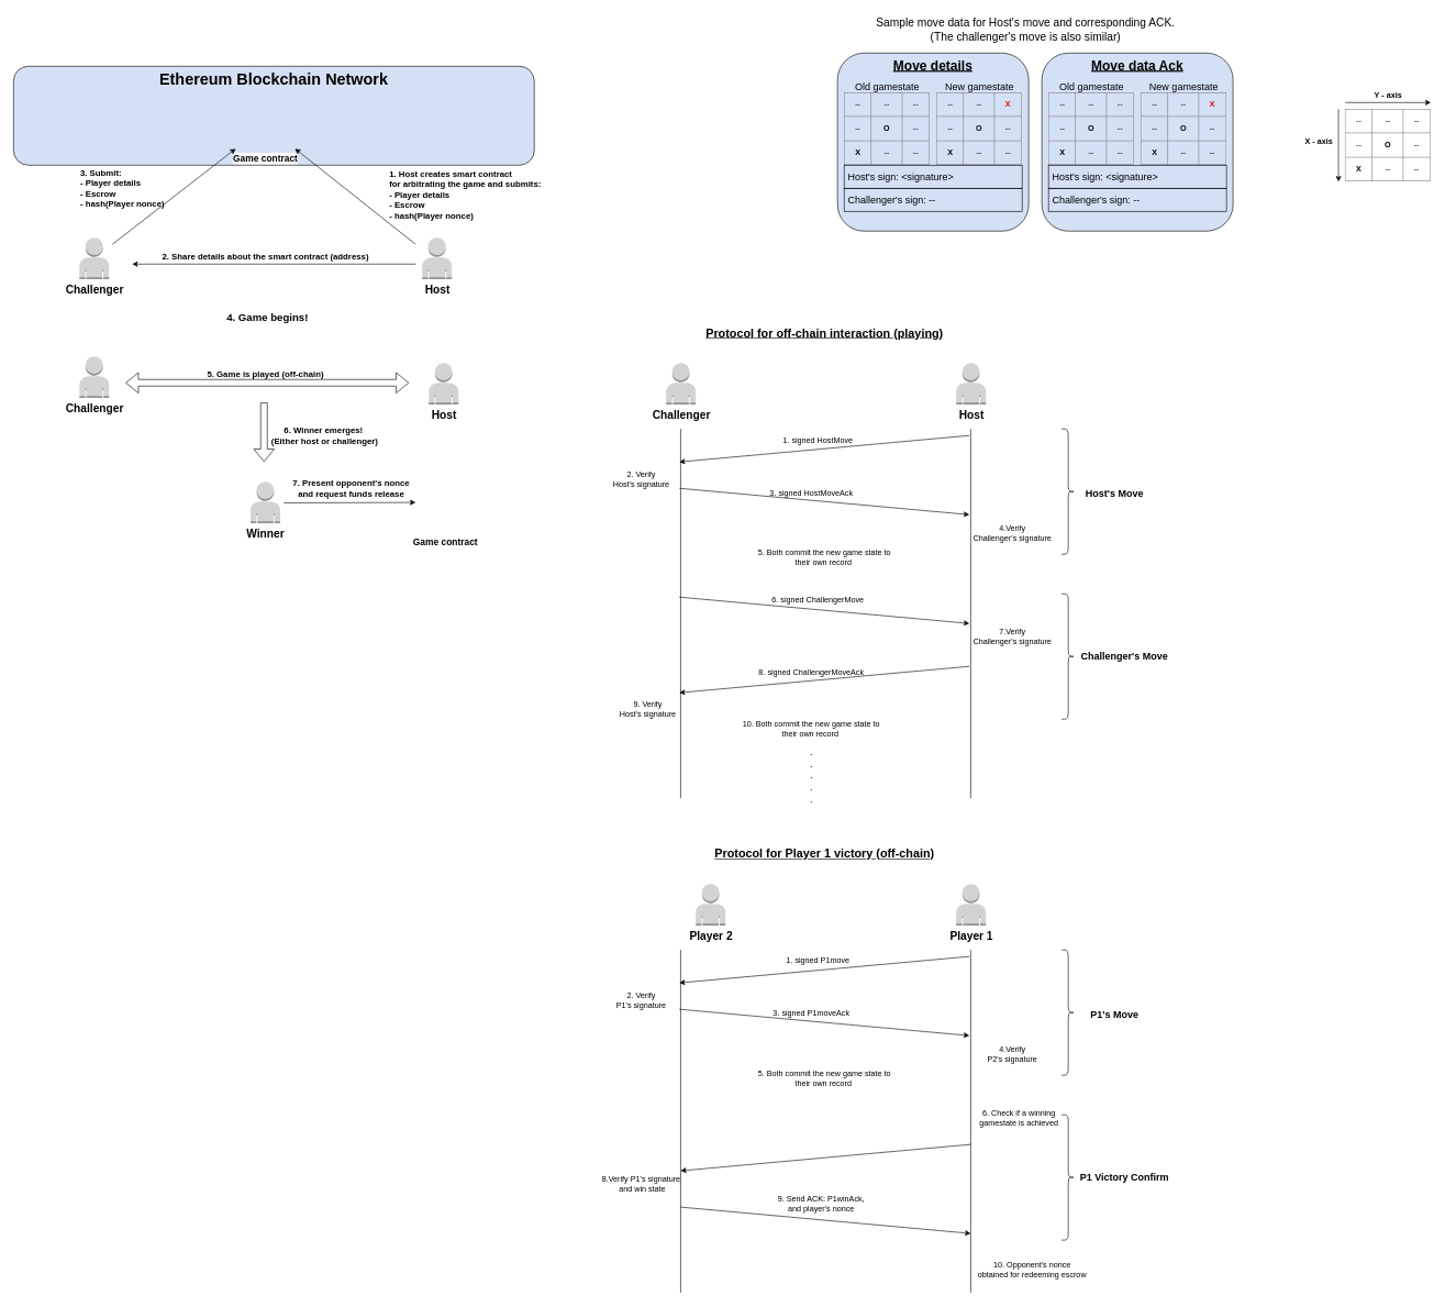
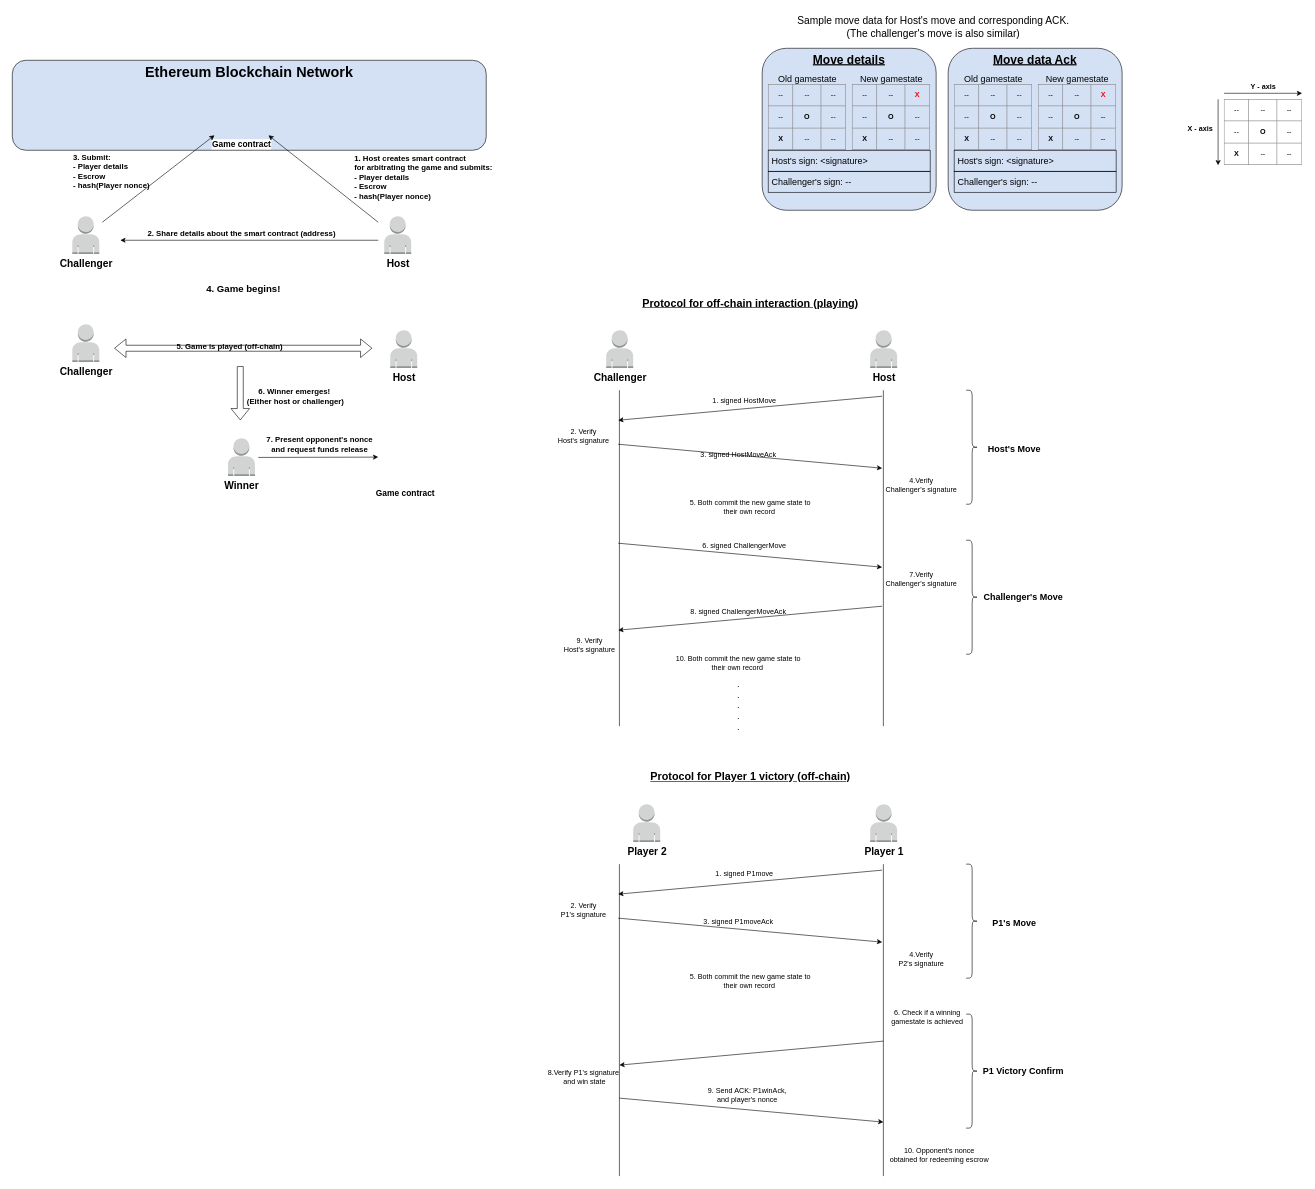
- <mxCell id="17" value="5. Game is played (off-chain)" style="text;html=1;align=center;verticalAlign=middle;resizable=0;points=[];autosize=1;fontSize=13;fontStyle=1" parent="1" vertex="1"><mxGeometry x="307" y="556" width="190" height="20" as="geometry" /></mxCell>
+ <mxCell id="17" value="5. Game is played (off-chain)" style="text;html=1;align=center;verticalAlign=middle;resizable=0;points=[];autosize=1;fontSize=13;fontStyle=1" parent="1" vertex="1"><mxGeometry x="287" y="566" width="190" height="20" as="geometry" /></mxCell>
- <mxCell id="34" value="3. signed HostMoveAck" style="text;html=1;align=center;verticalAlign=middle;resizable=0;points=[];autosize=1;fontSize=12;" parent="1" vertex="1"><mxGeometry x="1160" y="736.5" width="140" height="20" as="geometry" /></mxCell>
+ <mxCell id="34" value="3. signed HostMoveAck" style="text;html=1;align=center;verticalAlign=middle;resizable=0;points=[];autosize=1;fontSize=12;" parent="1" vertex="1"><mxGeometry x="1160" y="746.5" width="140" height="20" as="geometry" /></mxCell>
